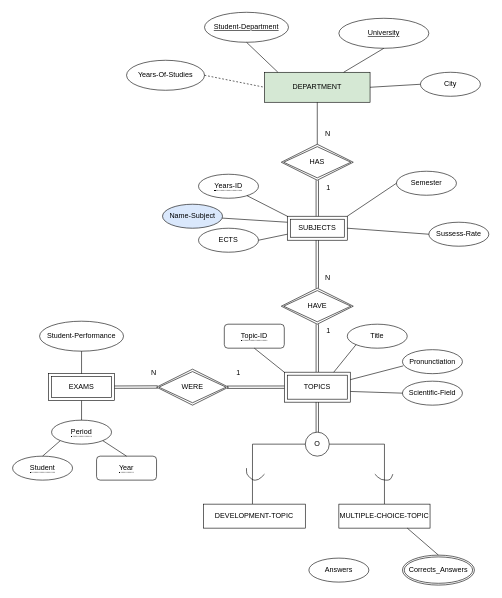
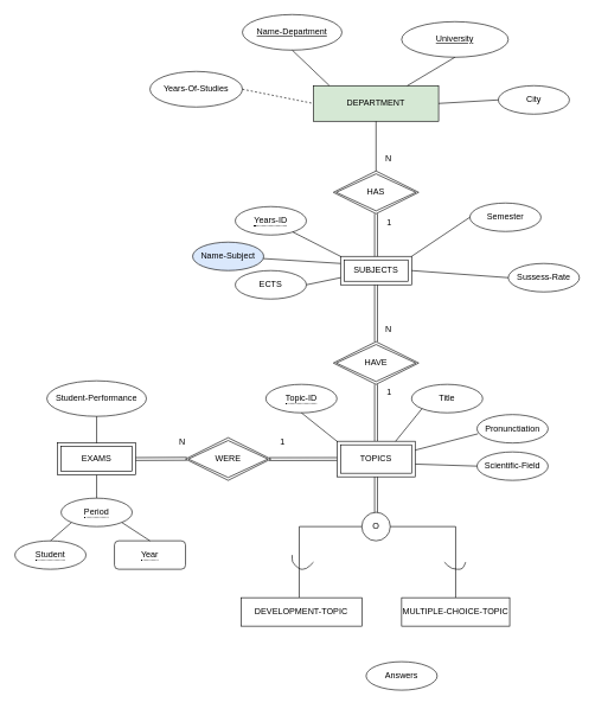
- <mxCell id="3" value="Student-Department" style="ellipse;whiteSpace=wrap;html=1;align=center;fontStyle=4;" parent="1" vertex="1"><mxGeometry x="340" y="20" width="140" height="50" as="geometry" /></mxCell>
+ <mxCell id="3" value="Name-Department" style="ellipse;whiteSpace=wrap;html=1;align=center;fontStyle=4;" parent="1" vertex="1"><mxGeometry x="340" y="20" width="140" height="50" as="geometry" /></mxCell>
- <mxCell id="49" value="&lt;span style=&quot;border-bottom: 1px dotted&quot;&gt;Topic-ID&lt;/span&gt;" style="whiteSpace=wrap;html=1;align=center;rounded=1;" parent="1" vertex="1"><mxGeometry x="373" y="540" width="100" height="40" as="geometry" /></mxCell>
+ <mxCell id="49" value="&lt;span style=&quot;border-bottom: 1px dotted&quot;&gt;Topic-ID&lt;/span&gt;" style="ellipse;whiteSpace=wrap;html=1;align=center;" parent="1" vertex="1"><mxGeometry x="373" y="540" width="100" height="40" as="geometry" /></mxCell>
- <mxCell id="67" value="" style="endArrow=none;html=1;entryX=0.75;entryY=1;entryDx=0;entryDy=0;exitX=0.5;exitY=0;exitDx=0;exitDy=0;" parent="1" source="66" target="48" edge="1"><mxGeometry width="50" height="50" relative="1" as="geometry"><mxPoint x="670" y="940" as="sourcePoint" /><mxPoint x="720" y="890" as="targetPoint" /></mxGeometry></mxCell>
- <mxCell id="66" value="Corrects_Answers" style="ellipse;shape=doubleEllipse;margin=3;whiteSpace=wrap;html=1;align=center;" parent="1" vertex="1"><mxGeometry x="670" y="925" width="120" height="50" as="geometry" /></mxCell>
